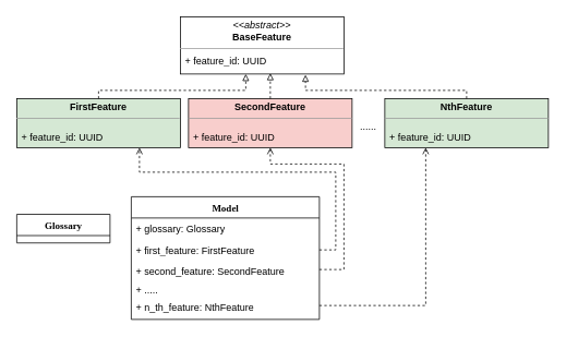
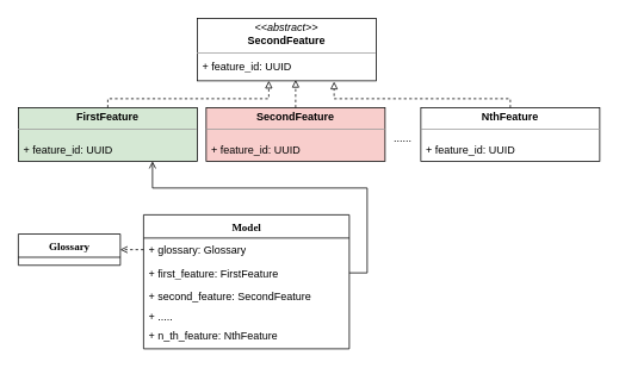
- <mxCell id="3" value="&lt;p style=&quot;margin: 0px ; margin-top: 4px ; text-align: center&quot;&gt;&lt;i&gt;&amp;lt;&amp;lt;abstract&amp;gt;&amp;gt;&lt;/i&gt;&lt;br&gt;&lt;b&gt;BaseFeature&lt;/b&gt;&lt;br&gt;&lt;/p&gt;&lt;hr size=&quot;1&quot;&gt;&lt;p style=&quot;margin: 0px ; margin-left: 4px&quot;&gt;&lt;br&gt;&lt;/p&gt;" style="verticalAlign=top;align=left;overflow=fill;fontSize=12;fontFamily=Helvetica;html=1;rounded=0;shadow=0;comic=0;labelBackgroundColor=none;strokeWidth=1" parent="2" vertex="1"><mxGeometry width="200" height="70" as="geometry" /></mxCell>
+ <mxCell id="3" value="&lt;p style=&quot;margin: 0px ; margin-top: 4px ; text-align: center&quot;&gt;&lt;i&gt;&amp;lt;&amp;lt;abstract&amp;gt;&amp;gt;&lt;/i&gt;&lt;br&gt;&lt;b&gt;SecondFeature&lt;/b&gt;&lt;br&gt;&lt;/p&gt;&lt;hr size=&quot;1&quot;&gt;&lt;p style=&quot;margin: 0px ; margin-left: 4px&quot;&gt;&lt;br&gt;&lt;/p&gt;" style="verticalAlign=top;align=left;overflow=fill;fontSize=12;fontFamily=Helvetica;html=1;rounded=0;shadow=0;comic=0;labelBackgroundColor=none;strokeWidth=1" parent="2" vertex="1"><mxGeometry width="200" height="70" as="geometry" /></mxCell>
- <mxCell id="19" value="&lt;p style=&quot;margin: 0px ; margin-top: 4px ; text-align: center&quot;&gt;&lt;b&gt;NthFeature&lt;/b&gt;&lt;br&gt;&lt;/p&gt;&lt;hr size=&quot;1&quot;&gt;&lt;p style=&quot;margin: 0px ; margin-left: 4px&quot;&gt;&lt;br&gt;&lt;/p&gt;" style="verticalAlign=top;align=left;overflow=fill;fontSize=12;fontFamily=Helvetica;html=1;rounded=0;shadow=0;comic=0;labelBackgroundColor=none;strokeWidth=1;fillColor=#d5e8d4;" parent="18" vertex="1"><mxGeometry width="200" height="60" as="geometry" /></mxCell>
+ <mxCell id="19" value="&lt;p style=&quot;margin: 0px ; margin-top: 4px ; text-align: center&quot;&gt;&lt;b&gt;NthFeature&lt;/b&gt;&lt;br&gt;&lt;/p&gt;&lt;hr size=&quot;1&quot;&gt;&lt;p style=&quot;margin: 0px ; margin-left: 4px&quot;&gt;&lt;br&gt;&lt;/p&gt;" style="verticalAlign=top;align=left;overflow=fill;fontSize=12;fontFamily=Helvetica;html=1;rounded=0;shadow=0;comic=0;labelBackgroundColor=none;strokeWidth=1" parent="18" vertex="1"><mxGeometry width="200" height="60" as="geometry" /></mxCell>
- <mxCell id="26" style="edgeStyle=orthogonalEdgeStyle;rounded=0;orthogonalLoop=1;jettySize=auto;html=1;exitX=1;exitY=0.5;exitDx=0;exitDy=0;entryX=0.75;entryY=1;entryDx=0;entryDy=0;dashed=1;endArrow=open;endFill=0;" edge="1" parent="1" source="7" target="13"><mxGeometry relative="1" as="geometry"><Array as="points"><mxPoint x="410" y="305" /><mxPoint x="410" y="210" /><mxPoint x="170" y="210" /></Array></mxGeometry></mxCell>
+ <mxCell id="26" style="edgeStyle=orthogonalEdgeStyle;rounded=0;orthogonalLoop=1;jettySize=auto;html=1;exitX=1;exitY=0.5;exitDx=0;exitDy=0;entryX=0.75;entryY=1;entryDx=0;entryDy=0;dashed=0;endArrow=open;endFill=0;" edge="1" parent="1" source="7" target="13"><mxGeometry relative="1" as="geometry"><Array as="points"><mxPoint x="410" y="305" /><mxPoint x="410" y="210" /><mxPoint x="170" y="210" /></Array></mxGeometry></mxCell>
- <mxCell id="27" style="edgeStyle=orthogonalEdgeStyle;rounded=0;orthogonalLoop=1;jettySize=auto;html=1;exitX=1;exitY=0.5;exitDx=0;exitDy=0;entryX=0.5;entryY=1;entryDx=0;entryDy=0;dashed=1;endArrow=open;endFill=0;" edge="1" parent="1" source="8" target="16"><mxGeometry relative="1" as="geometry"><Array as="points"><mxPoint x="420" y="329" /><mxPoint x="420" y="200" /><mxPoint x="330" y="200" /></Array></mxGeometry></mxCell>
+ <mxCell id="25" style="edgeStyle=orthogonalEdgeStyle;rounded=0;orthogonalLoop=1;jettySize=auto;html=1;exitX=0;exitY=0.5;exitDx=0;exitDy=0;entryX=1;entryY=0.5;entryDx=0;entryDy=0;dashed=1;endArrow=open;endFill=0;" edge="1" parent="1" source="6" target="11"><mxGeometry relative="1" as="geometry" /></mxCell>
- <mxCell id="28" style="edgeStyle=orthogonalEdgeStyle;rounded=0;orthogonalLoop=1;jettySize=auto;html=1;exitX=1;exitY=0.5;exitDx=0;exitDy=0;entryX=0.25;entryY=1;entryDx=0;entryDy=0;dashed=1;endArrow=open;endFill=0;" edge="1" parent="1" source="10" target="19"><mxGeometry relative="1" as="geometry" /></mxCell>
